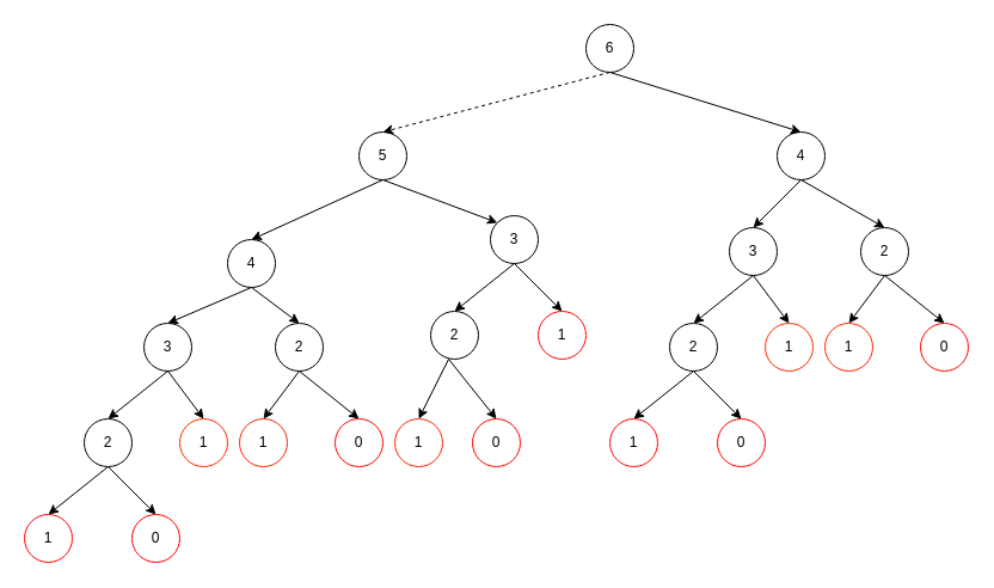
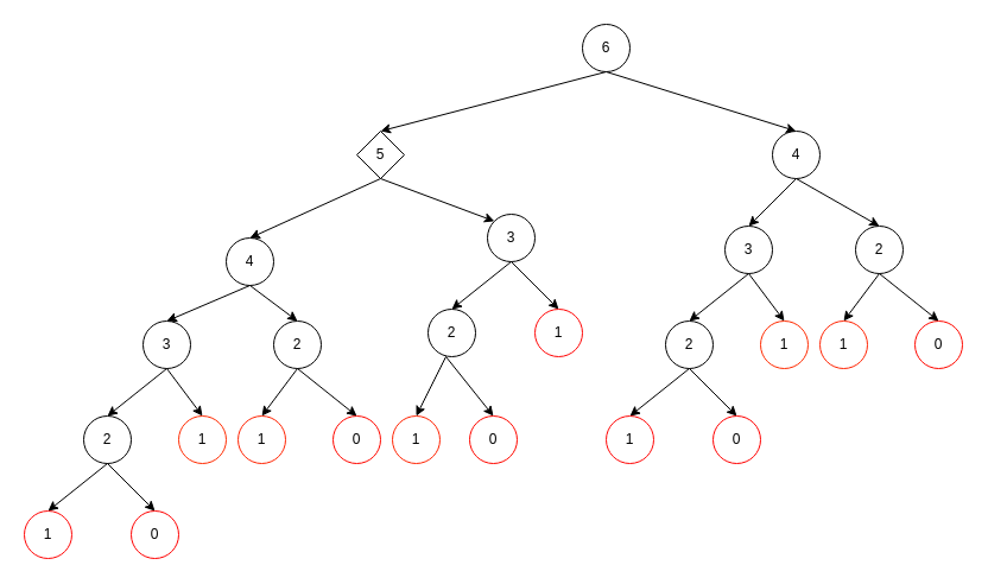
- <mxCell id="26" value="" style="endArrow=classic;html=1;exitX=0.5;exitY=1;exitDx=0;exitDy=0;entryX=0.5;entryY=0;entryDx=0;entryDy=0;dashed=1;" edge="1" parent="1" source="2" target="3"><mxGeometry width="50" height="50" relative="1" as="geometry"><mxPoint x="250" y="350" as="sourcePoint" /><mxPoint x="280" y="390" as="targetPoint" /></mxGeometry></mxCell>
+ <mxCell id="26" value="" style="endArrow=classic;html=1;exitX=0.5;exitY=1;exitDx=0;exitDy=0;entryX=0.5;entryY=0;entryDx=0;entryDy=0;" edge="1" parent="1" source="2" target="3"><mxGeometry width="50" height="50" relative="1" as="geometry"><mxPoint x="250" y="350" as="sourcePoint" /><mxPoint x="280" y="390" as="targetPoint" /></mxGeometry></mxCell>
- <mxCell id="3" value="5" style="ellipse;whiteSpace=wrap;html=1;aspect=fixed;" vertex="1" parent="1"><mxGeometry x="300" y="110" width="40" height="40" as="geometry" /></mxCell>
+ <mxCell id="3" value="5" style="rhombus;whiteSpace=wrap;html=1;aspect=fixed;" vertex="1" parent="1"><mxGeometry x="300" y="110" width="40" height="40" as="geometry" /></mxCell>
